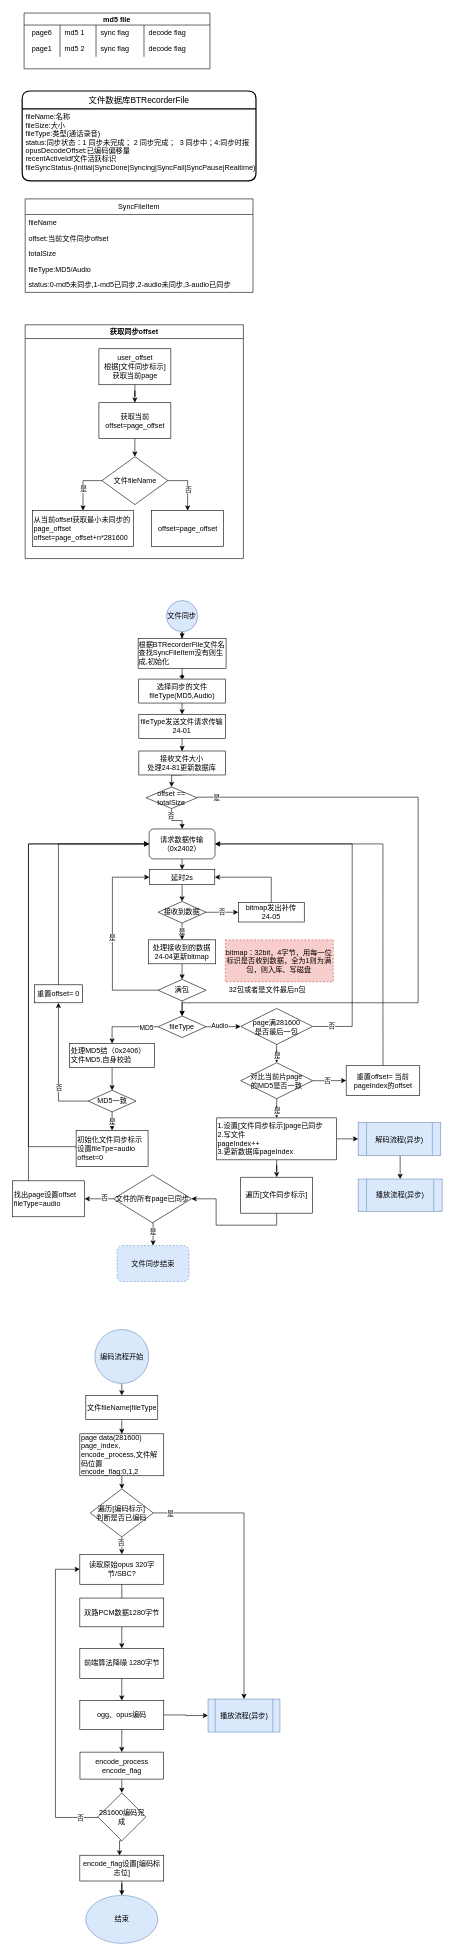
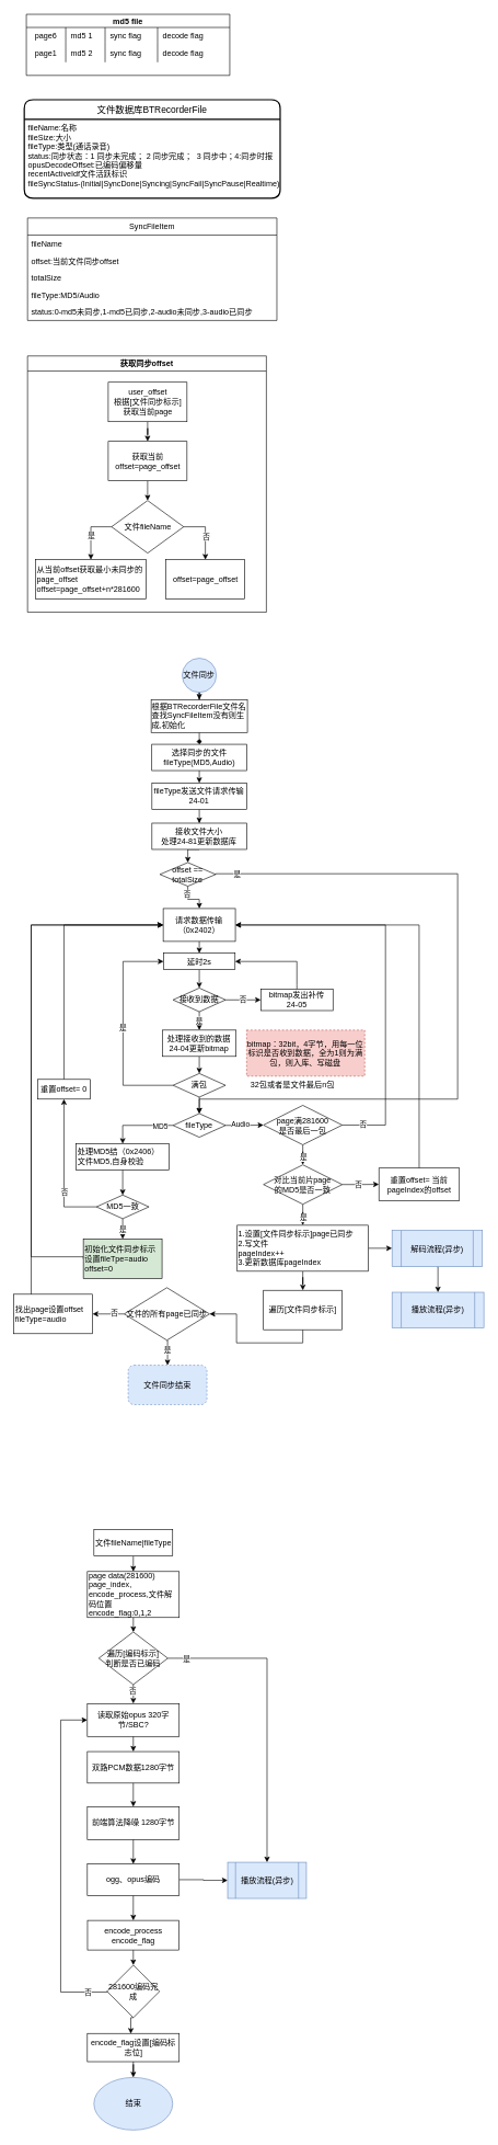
- <mxCell id="44" value="请求数据传输（0x2402）" style="html=1;whiteSpace=wrap;flipV=1;rounded=1;" parent="1" vertex="1"><mxGeometry x="248.25" y="1381" width="110" height="50" as="geometry" /></mxCell>
+ <mxCell id="44" value="请求数据传输（0x2402）" style="html=1;whiteSpace=wrap;flipV=1;" parent="1" vertex="1"><mxGeometry x="248.25" y="1381" width="110" height="50" as="geometry" /></mxCell>
- <mxCell id="100" value="初始化文件同步标示设置&lt;span&gt;fileTpe=audio&lt;/span&gt;&lt;br&gt;&lt;div&gt;&lt;span&gt;offset=0&lt;/span&gt;&lt;/div&gt;" style="whiteSpace=wrap;html=1;align=left;" parent="1" vertex="1"><mxGeometry x="126.5" y="1884" width="120" height="60" as="geometry" /></mxCell>
+ <mxCell id="100" value="初始化文件同步标示设置&lt;span&gt;fileTpe=audio&lt;/span&gt;&lt;br&gt;&lt;div&gt;&lt;span&gt;offset=0&lt;/span&gt;&lt;/div&gt;" style="whiteSpace=wrap;html=1;align=left;fillColor=#d5e8d4;" parent="1" vertex="1"><mxGeometry x="126.5" y="1884" width="120" height="60" as="geometry" /></mxCell>
- <mxCell id="122" value="编码流程开始" style="ellipse;whiteSpace=wrap;html=1;aspect=fixed;fillColor=#dae8fc;strokeColor=#6c8ebf;" parent="1" vertex="1"><mxGeometry x="157.65" y="2216" width="90" height="90" as="geometry" /></mxCell>
- <mxCell id="121" style="edgeStyle=orthogonalEdgeStyle;rounded=0;orthogonalLoop=1;jettySize=auto;html=1;exitX=0.5;exitY=1;exitDx=0;exitDy=0;entryX=0.5;entryY=0;entryDx=0;entryDy=0;" parent="1" source="122" target="130" edge="1"><mxGeometry relative="1" as="geometry" /></mxCell>
- <mxCell id="112" style="edgeStyle=orthogonalEdgeStyle;rounded=0;orthogonalLoop=1;jettySize=auto;html=1;exitX=0.5;exitY=1;exitDx=0;exitDy=0;entryX=0.5;entryY=0;entryDx=0;entryDy=0;endArrow=none;" parent="1" source="110" target="111" edge="1"><mxGeometry relative="1" as="geometry" /></mxCell>
+ <mxCell id="112" style="edgeStyle=orthogonalEdgeStyle;rounded=0;orthogonalLoop=1;jettySize=auto;html=1;exitX=0.5;exitY=1;exitDx=0;exitDy=0;entryX=0.5;entryY=0;entryDx=0;entryDy=0;" parent="1" source="110" target="111" edge="1"><mxGeometry relative="1" as="geometry" /></mxCell>
